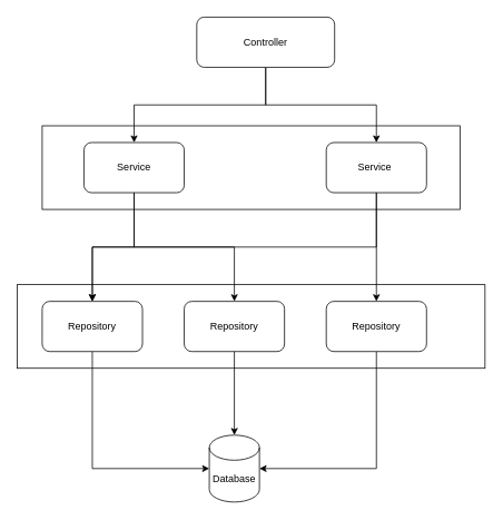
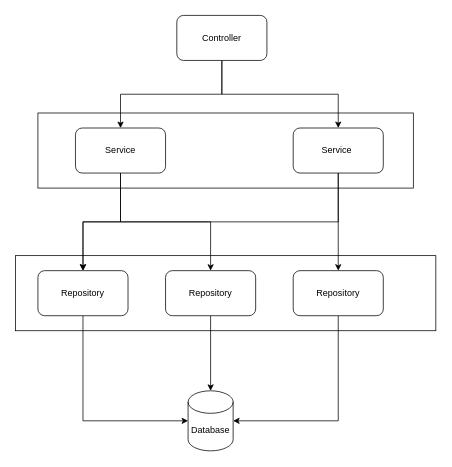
- <mxCell id="6" value="Controller" style="rounded=1;whiteSpace=wrap;html=1;" vertex="1" parent="1"><mxGeometry x="235" y="20" width="165" height="60" as="geometry" /></mxCell>
+ <mxCell id="6" value="Controller" style="rounded=1;whiteSpace=wrap;html=1;" vertex="1" parent="1"><mxGeometry x="235" y="20" width="120" height="60" as="geometry" /></mxCell>
